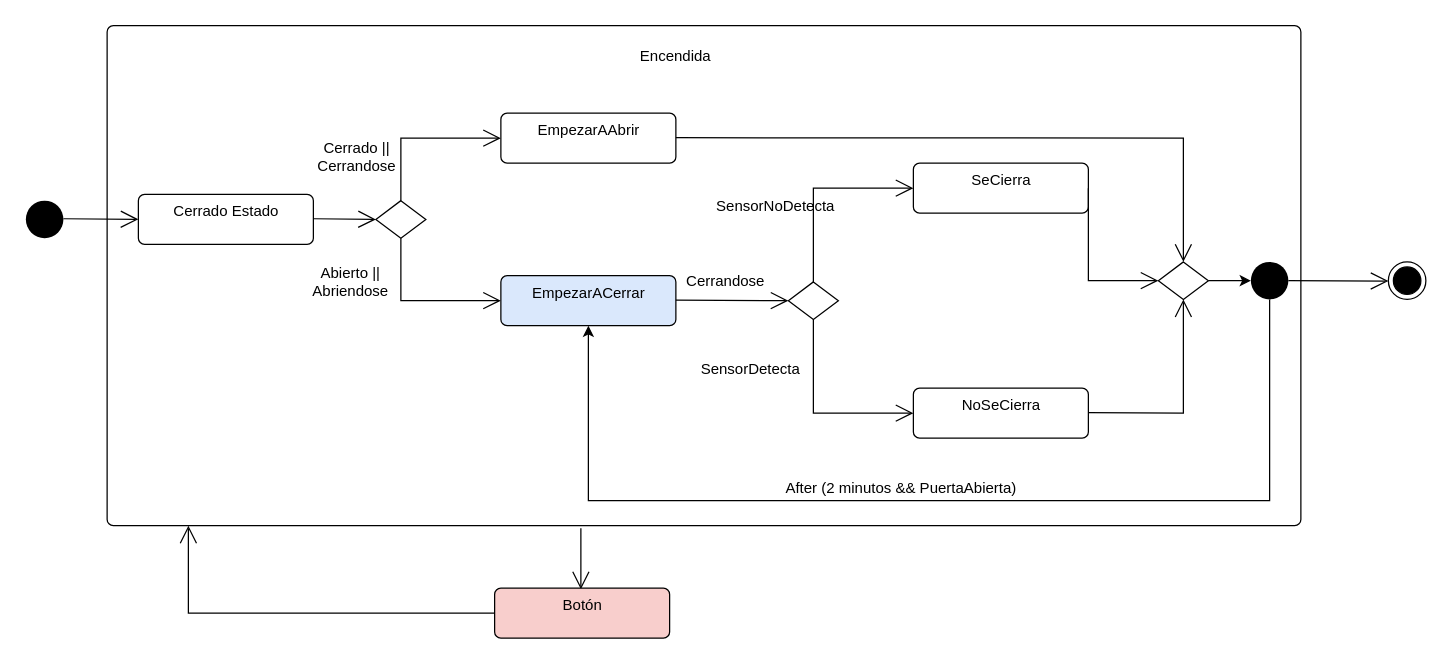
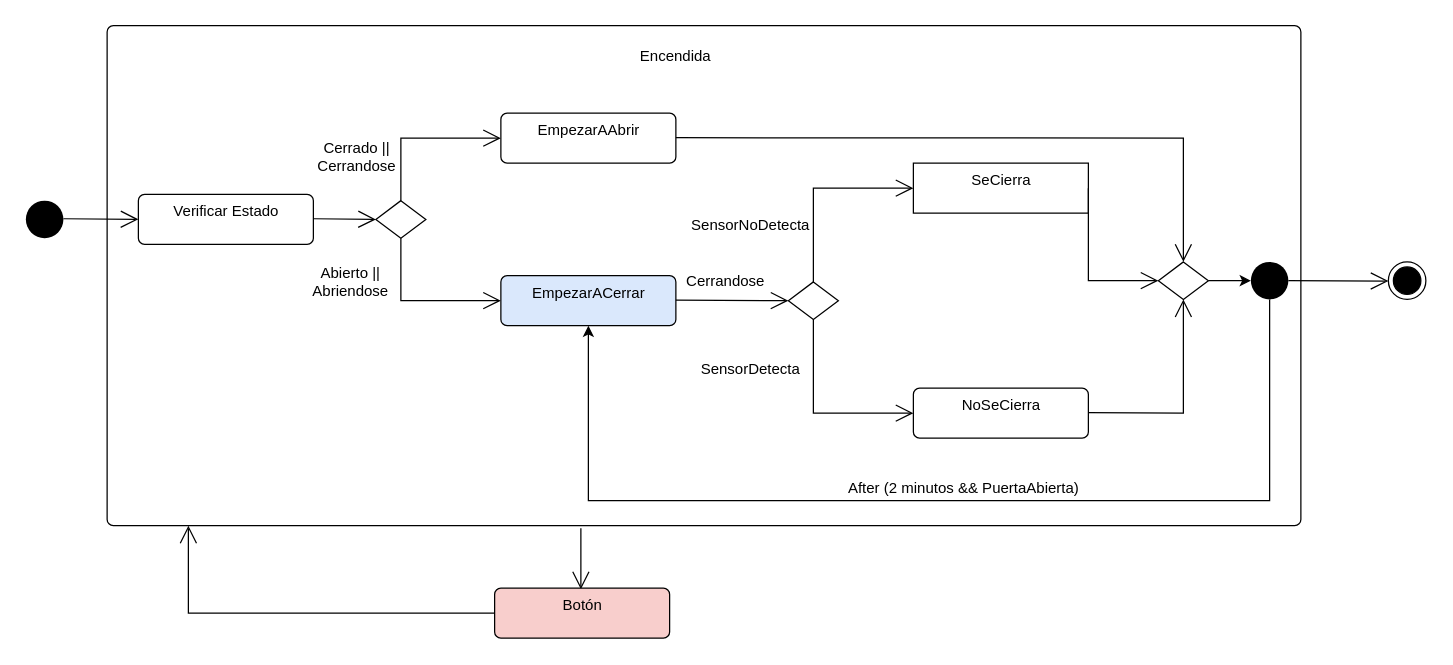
- <mxCell id="29" value="SeCierra" style="html=1;align=center;verticalAlign=top;rounded=1;absoluteArcSize=1;arcSize=10;dashed=0;" parent="1" vertex="1"><mxGeometry x="730" y="130" width="140" height="40" as="geometry" /></mxCell>
+ <mxCell id="29" value="SeCierra" style="html=1;align=center;verticalAlign=top;absoluteArcSize=1;arcSize=10;dashed=0;rounded=0;" parent="1" vertex="1"><mxGeometry x="730" y="130" width="140" height="40" as="geometry" /></mxCell>
- <mxCell id="28" value="&lt;div&gt;SensorNoDetecta&lt;br&gt;&lt;/div&gt;" style="text;html=1;strokeColor=none;fillColor=none;align=center;verticalAlign=middle;whiteSpace=wrap;rounded=0;" parent="1" vertex="1"><mxGeometry x="590" y="150" width="60" height="30" as="geometry" /></mxCell>
+ <mxCell id="28" value="&lt;div&gt;SensorNoDetecta&lt;br&gt;&lt;/div&gt;" style="text;html=1;strokeColor=none;fillColor=none;align=center;verticalAlign=middle;whiteSpace=wrap;rounded=0;" parent="1" vertex="1"><mxGeometry x="570" y="165" width="60" height="30" as="geometry" /></mxCell>
- <mxCell id="5" value="Cerrado Estado" style="html=1;align=center;verticalAlign=top;rounded=1;absoluteArcSize=1;arcSize=10;dashed=0;" parent="1" vertex="1"><mxGeometry x="110" y="155" width="140" height="40" as="geometry" /></mxCell>
+ <mxCell id="5" value="Verificar Estado" style="html=1;align=center;verticalAlign=top;rounded=1;absoluteArcSize=1;arcSize=10;dashed=0;" parent="1" vertex="1"><mxGeometry x="110" y="155" width="140" height="40" as="geometry" /></mxCell>
- <mxCell id="36" value="After (2 minutos &amp;amp;&amp;amp; PuertaAbierta)" style="text;html=1;align=center;verticalAlign=middle;resizable=0;points=[];autosize=1;strokeColor=none;fillColor=none;" vertex="1" parent="1"><mxGeometry x="620" y="380" width="200" height="20" as="geometry" /></mxCell>
+ <mxCell id="36" value="After (2 minutos &amp;amp;&amp;amp; PuertaAbierta)" style="text;html=1;align=center;verticalAlign=middle;resizable=0;points=[];autosize=1;strokeColor=none;fillColor=none;" vertex="1" parent="1"><mxGeometry x="670" y="380" width="200" height="20" as="geometry" /></mxCell>
